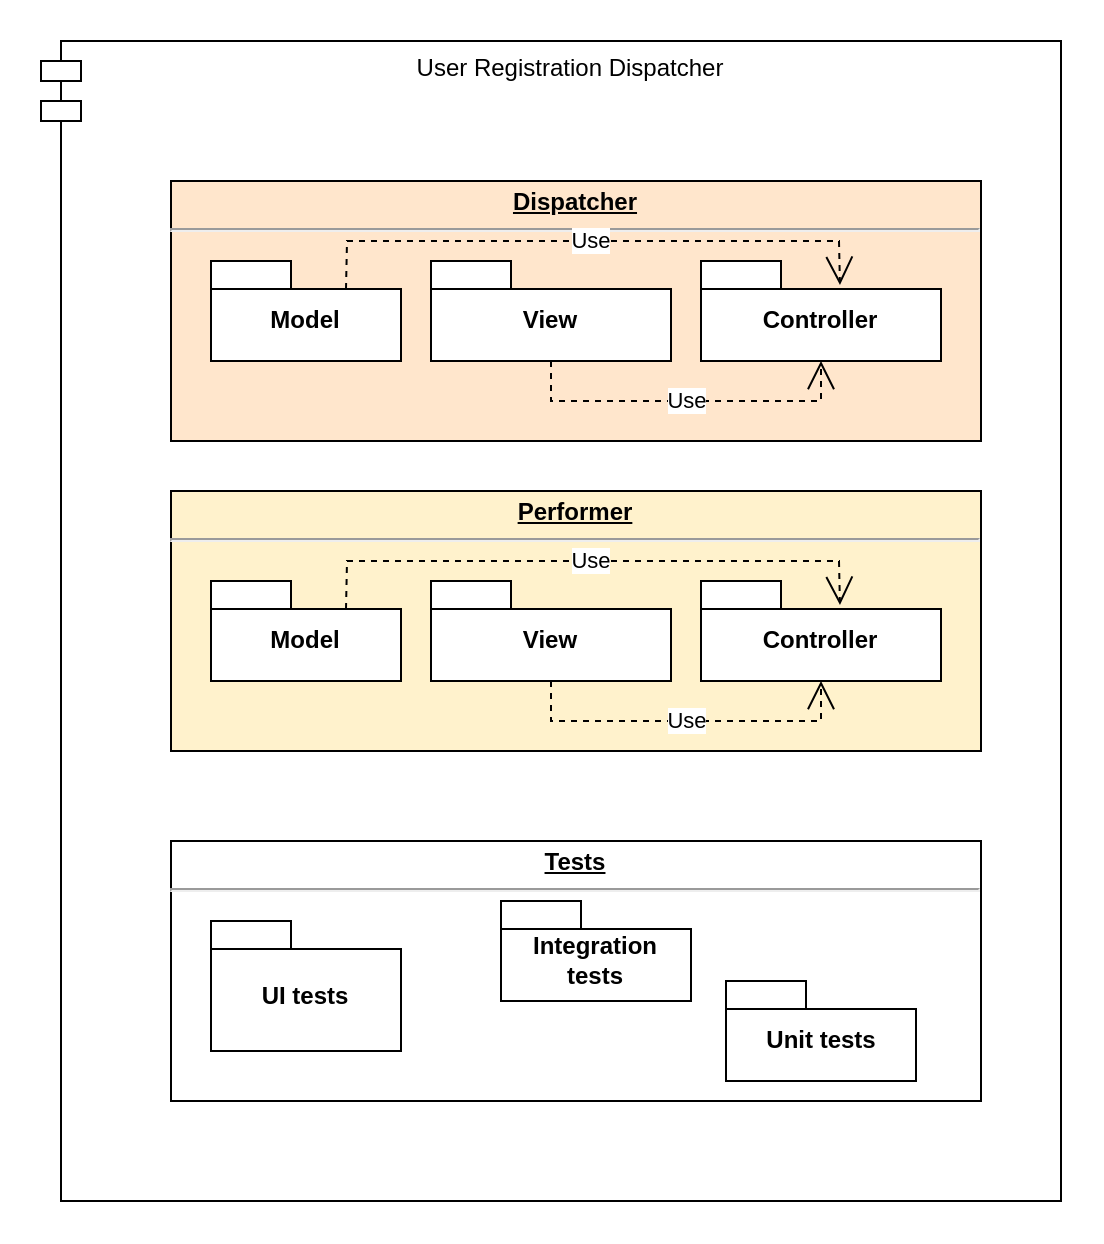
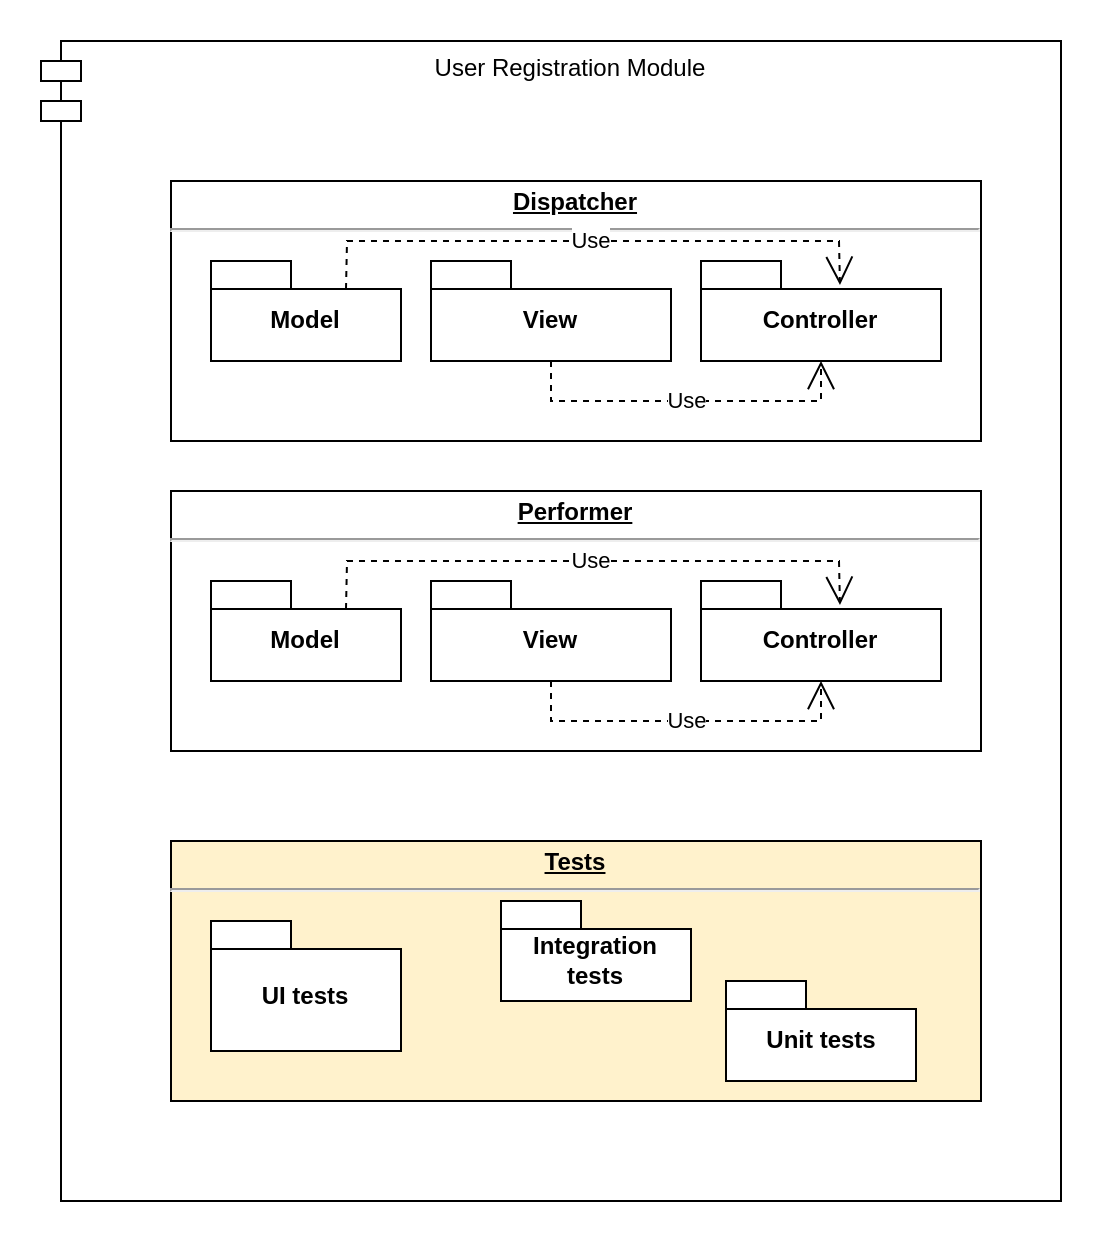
- <mxCell id="2" value="User Registration Dispatcher" style="shape=module;align=left;spacingLeft=20;align=center;verticalAlign=top;whiteSpace=wrap;html=1;" vertex="1" parent="1"><mxGeometry x="20" y="20" width="510" height="580" as="geometry" /></mxCell>
+ <mxCell id="2" value="User Registration Module" style="shape=module;align=left;spacingLeft=20;align=center;verticalAlign=top;whiteSpace=wrap;html=1;" vertex="1" parent="1"><mxGeometry x="20" y="20" width="510" height="580" as="geometry" /></mxCell>
- <mxCell id="4" value="&lt;p style=&quot;margin:0px;margin-top:4px;text-align:center;text-decoration:underline;&quot;&gt;&lt;b&gt;Dispatcher&lt;/b&gt;&lt;/p&gt;&lt;hr&gt;&lt;p style=&quot;margin:0px;margin-left:8px;&quot;&gt;&lt;br&gt;&lt;/p&gt;" style="verticalAlign=top;align=left;overflow=fill;fontSize=12;fontFamily=Helvetica;html=1;whiteSpace=wrap;fillColor=#ffe6cc;" vertex="1" parent="1"><mxGeometry x="85" y="90" width="405" height="130" as="geometry" /></mxCell>
+ <mxCell id="4" value="&lt;p style=&quot;margin:0px;margin-top:4px;text-align:center;text-decoration:underline;&quot;&gt;&lt;b&gt;Dispatcher&lt;/b&gt;&lt;/p&gt;&lt;hr&gt;&lt;p style=&quot;margin:0px;margin-left:8px;&quot;&gt;&lt;br&gt;&lt;/p&gt;" style="verticalAlign=top;align=left;overflow=fill;fontSize=12;fontFamily=Helvetica;html=1;whiteSpace=wrap;" vertex="1" parent="1"><mxGeometry x="85" y="90" width="405" height="130" as="geometry" /></mxCell>
- <mxCell id="3" value="&lt;p style=&quot;margin:0px;margin-top:4px;text-align:center;text-decoration:underline;&quot;&gt;&lt;b&gt;Performer&lt;/b&gt;&lt;/p&gt;&lt;hr&gt;&lt;p style=&quot;margin:0px;margin-left:8px;&quot;&gt;&lt;br&gt;&lt;/p&gt;" style="verticalAlign=top;align=left;overflow=fill;fontSize=12;fontFamily=Helvetica;html=1;whiteSpace=wrap;fillColor=#fff2cc;" vertex="1" parent="1"><mxGeometry x="85" y="245" width="405" height="130" as="geometry" /></mxCell>
+ <mxCell id="3" value="&lt;p style=&quot;margin:0px;margin-top:4px;text-align:center;text-decoration:underline;&quot;&gt;&lt;b&gt;Performer&lt;/b&gt;&lt;/p&gt;&lt;hr&gt;&lt;p style=&quot;margin:0px;margin-left:8px;&quot;&gt;&lt;br&gt;&lt;/p&gt;" style="verticalAlign=top;align=left;overflow=fill;fontSize=12;fontFamily=Helvetica;html=1;whiteSpace=wrap;" vertex="1" parent="1"><mxGeometry x="85" y="245" width="405" height="130" as="geometry" /></mxCell>
- <mxCell id="5" value="&lt;p style=&quot;margin:0px;margin-top:4px;text-align:center;text-decoration:underline;&quot;&gt;&lt;b&gt;Tests&lt;/b&gt;&lt;/p&gt;&lt;hr&gt;&lt;p style=&quot;margin:0px;margin-left:8px;&quot;&gt;&lt;br&gt;&lt;/p&gt;" style="verticalAlign=top;align=left;overflow=fill;fontSize=12;fontFamily=Helvetica;html=1;whiteSpace=wrap;" vertex="1" parent="1"><mxGeometry x="85" y="420" width="405" height="130" as="geometry" /></mxCell>
+ <mxCell id="5" value="&lt;p style=&quot;margin:0px;margin-top:4px;text-align:center;text-decoration:underline;&quot;&gt;&lt;b&gt;Tests&lt;/b&gt;&lt;/p&gt;&lt;hr&gt;&lt;p style=&quot;margin:0px;margin-left:8px;&quot;&gt;&lt;br&gt;&lt;/p&gt;" style="verticalAlign=top;align=left;overflow=fill;fontSize=12;fontFamily=Helvetica;html=1;whiteSpace=wrap;fillColor=#fff2cc;" vertex="1" parent="1"><mxGeometry x="85" y="420" width="405" height="130" as="geometry" /></mxCell>
